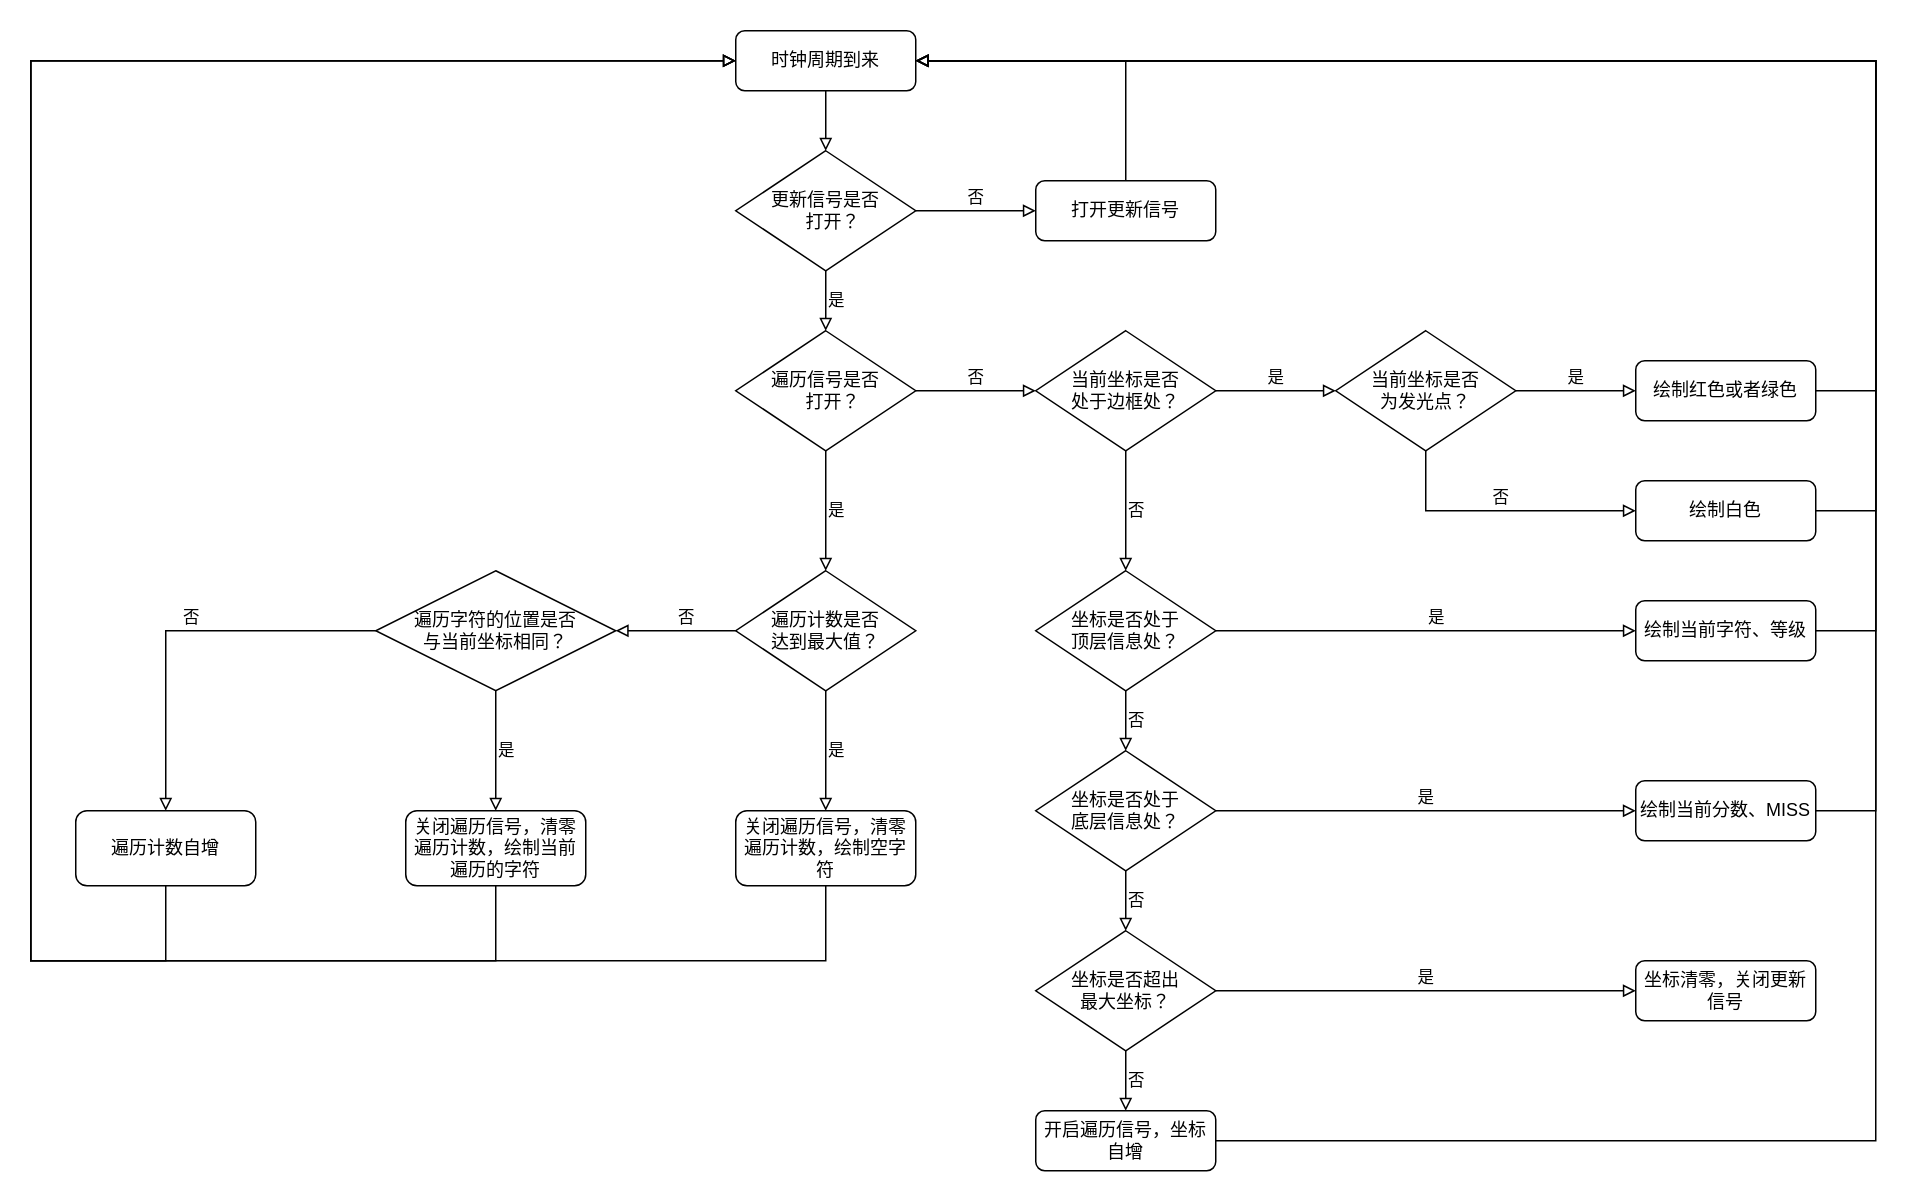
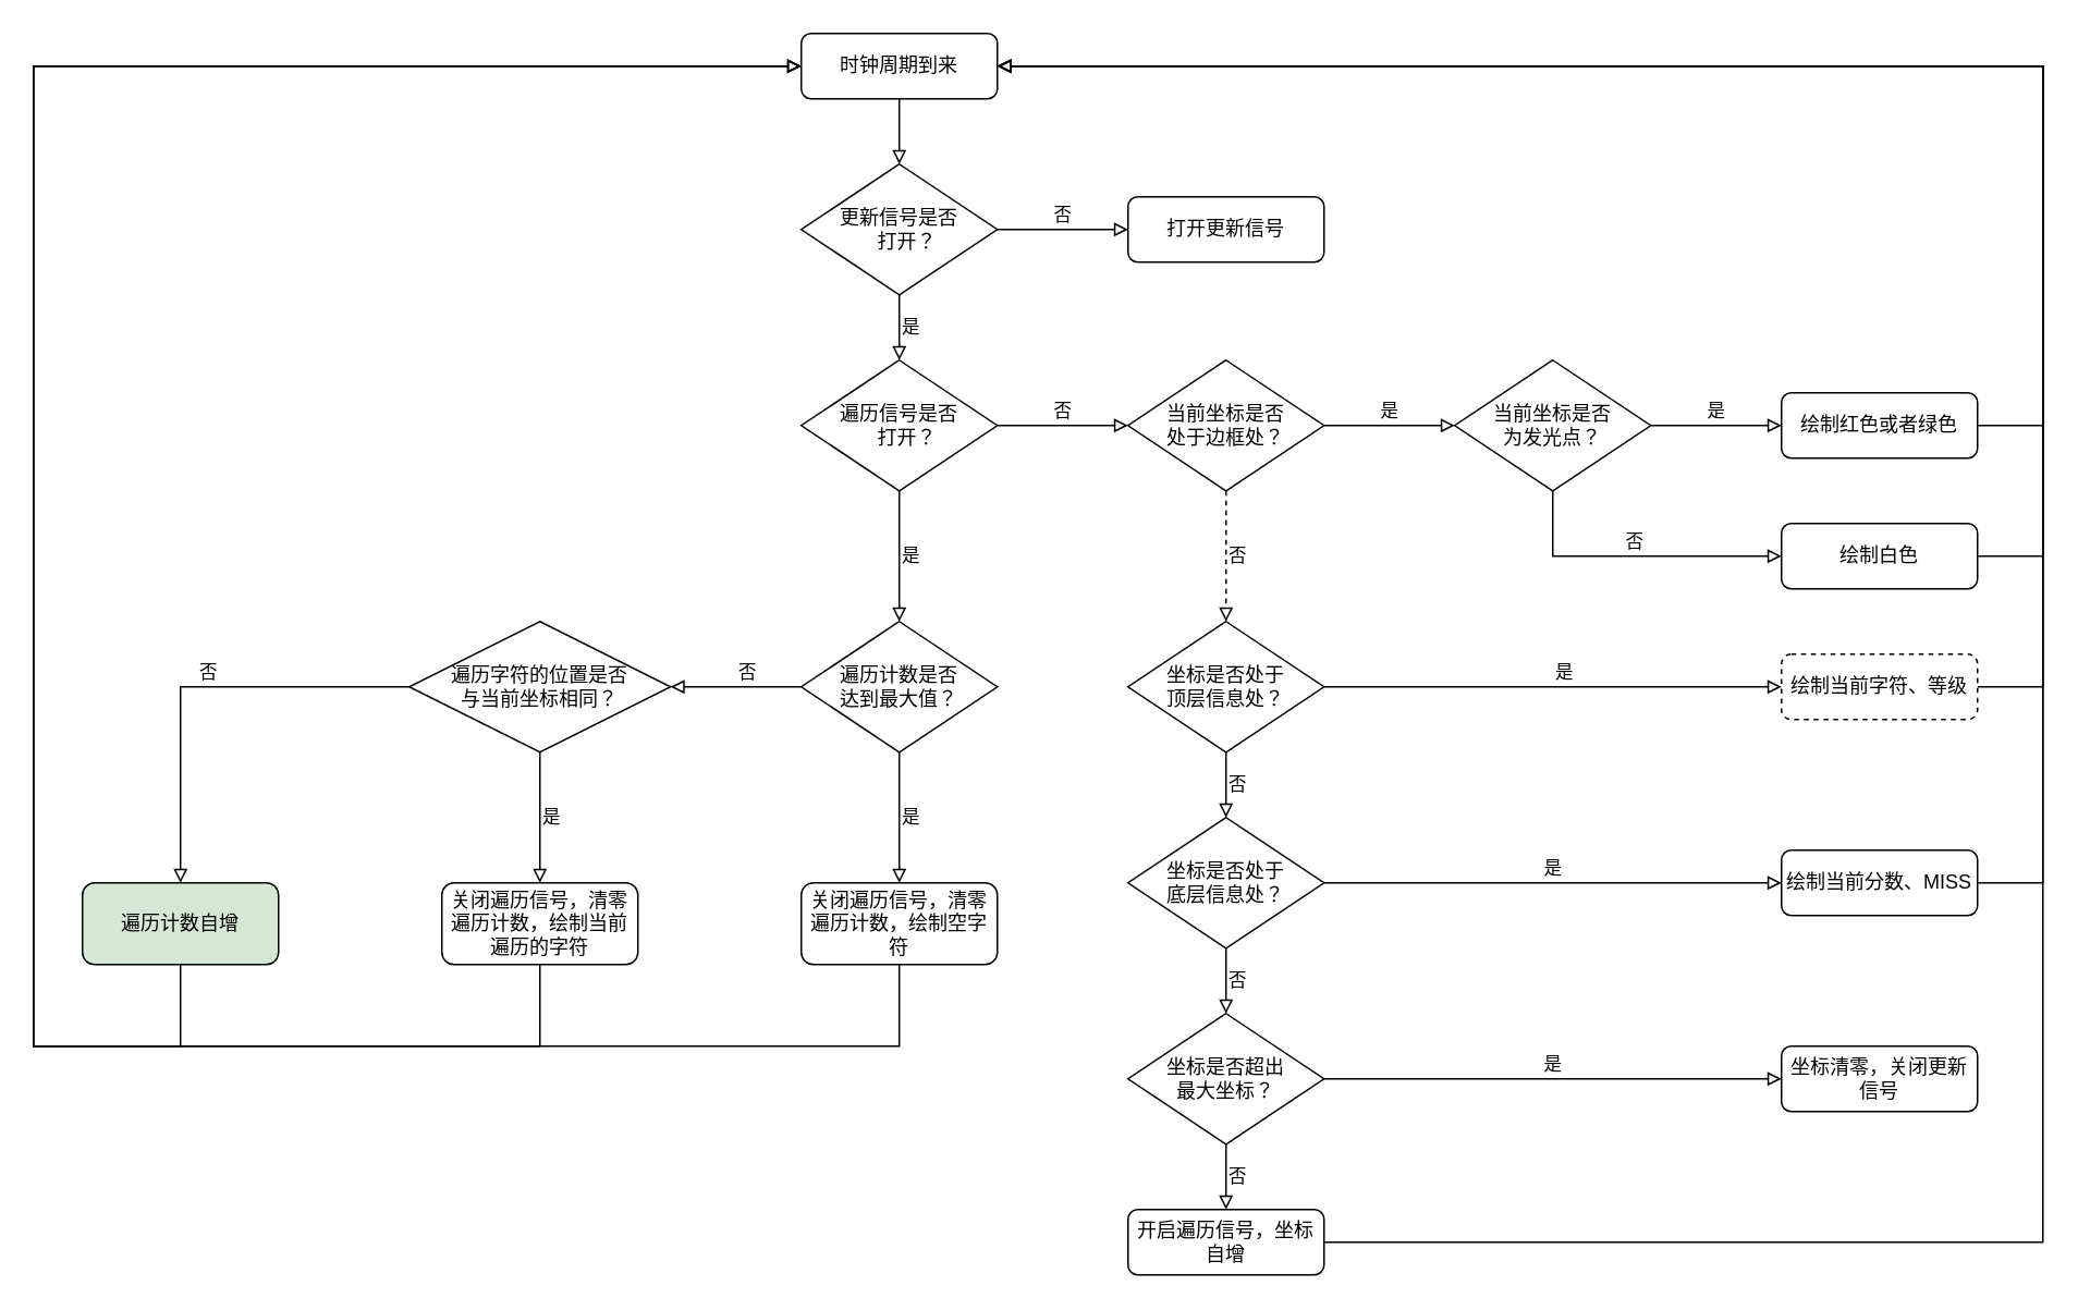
- <mxCell id="7" style="edgeStyle=orthogonalEdgeStyle;rounded=0;orthogonalLoop=1;jettySize=auto;html=1;entryX=1;entryY=0.5;entryDx=0;entryDy=0;shadow=0;labelBackgroundColor=none;endArrow=block;endFill=0;strokeWidth=1;fontColor=#000000;align=left;" edge="1" parent="1" source="8" target="3"><mxGeometry relative="1" as="geometry"><Array as="points"><mxPoint x="750" y="40" /></Array></mxGeometry></mxCell>
- <mxCell id="13" value="否" style="edgeStyle=orthogonalEdgeStyle;rounded=0;orthogonalLoop=1;jettySize=auto;html=1;entryX=0.5;entryY=0;entryDx=0;entryDy=0;shadow=0;labelBackgroundColor=none;endArrow=block;endFill=0;strokeWidth=1;fontColor=#000000;align=left;verticalAlign=middle;" edge="1" parent="1" source="14" target="17"><mxGeometry relative="1" as="geometry" /></mxCell>
+ <mxCell id="13" value="否" style="edgeStyle=orthogonalEdgeStyle;rounded=0;orthogonalLoop=1;jettySize=auto;html=1;entryX=0.5;entryY=0;entryDx=0;entryDy=0;shadow=0;labelBackgroundColor=none;endArrow=block;endFill=0;strokeWidth=1;fontColor=#000000;align=left;verticalAlign=middle;dashed=1;" edge="1" parent="1" source="14" target="17"><mxGeometry relative="1" as="geometry" /></mxCell>
- <mxCell id="26" value="绘制当前字符、等级" style="rounded=1;whiteSpace=wrap;html=1;" vertex="1" parent="1"><mxGeometry x="1090" y="400" width="120" height="40" as="geometry" /></mxCell>
+ <mxCell id="26" value="绘制当前字符、等级" style="rounded=1;whiteSpace=wrap;html=1;dashed=1;" vertex="1" parent="1"><mxGeometry x="1090" y="400" width="120" height="40" as="geometry" /></mxCell>
- <mxCell id="49" value="遍历计数自增" style="rounded=1;whiteSpace=wrap;html=1;" vertex="1" parent="1"><mxGeometry x="50" y="540" width="120" height="50" as="geometry" /></mxCell>
+ <mxCell id="49" value="遍历计数自增" style="rounded=1;whiteSpace=wrap;html=1;fillColor=#d5e8d4;" vertex="1" parent="1"><mxGeometry x="50" y="540" width="120" height="50" as="geometry" /></mxCell>
